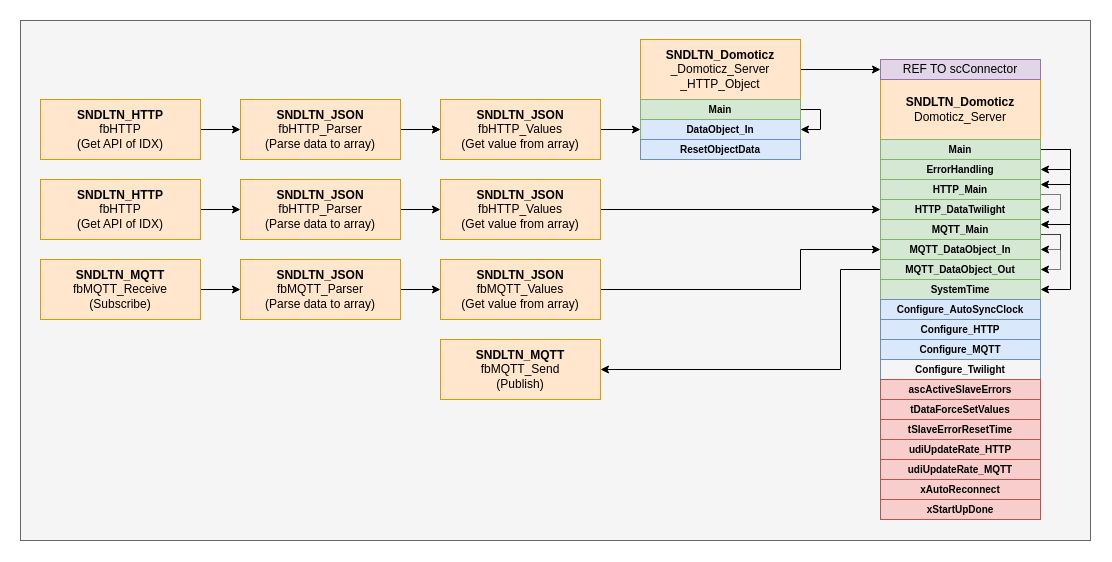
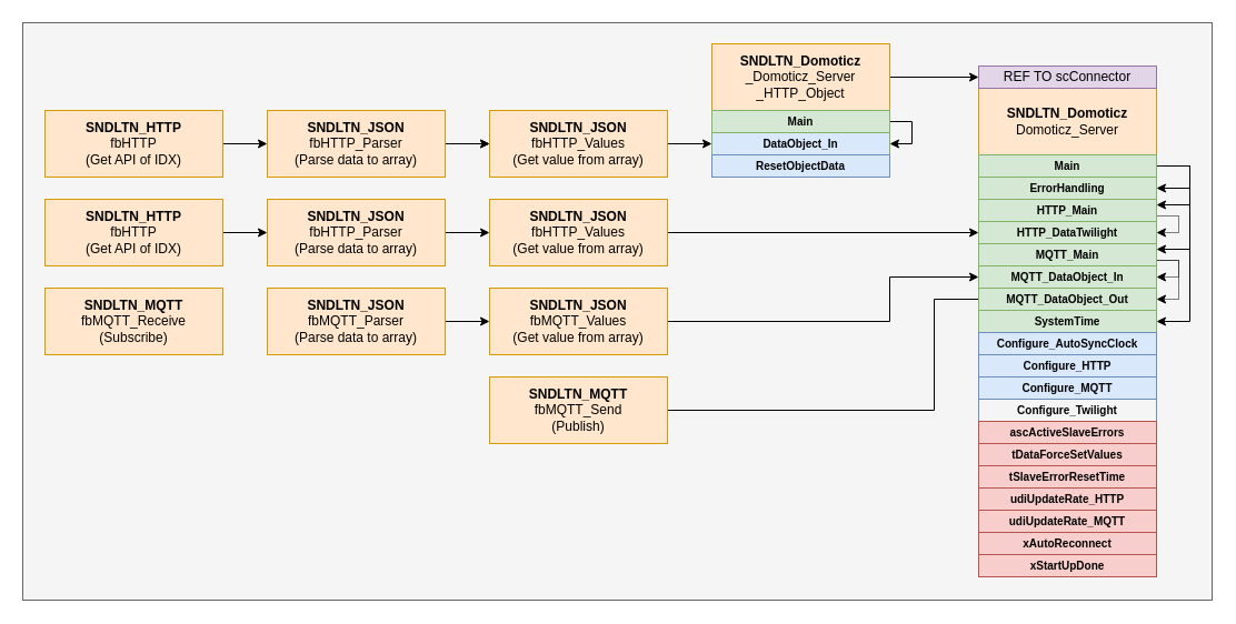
- <mxCell id="4" style="edgeStyle=orthogonalEdgeStyle;rounded=0;orthogonalLoop=1;jettySize=auto;html=1;exitX=1;exitY=0.5;exitDx=0;exitDy=0;entryX=0;entryY=0.5;entryDx=0;entryDy=0;labelBackgroundColor=none;fontSize=10;" edge="1" parent="1" source="5" target="7"><mxGeometry relative="1" as="geometry" /></mxCell>
- <mxCell id="22" style="edgeStyle=orthogonalEdgeStyle;rounded=0;jumpStyle=arc;orthogonalLoop=1;jettySize=auto;html=1;exitX=0;exitY=0.5;exitDx=0;exitDy=0;entryX=1;entryY=0.5;entryDx=0;entryDy=0;labelBackgroundColor=none;startArrow=none;startFill=0;fontSize=10;" edge="1" parent="1" source="23" target="38"><mxGeometry relative="1" as="geometry"><Array as="points"><mxPoint x="840" y="269" /><mxPoint x="840" y="369" /></Array></mxGeometry></mxCell>
+ <mxCell id="22" style="edgeStyle=orthogonalEdgeStyle;rounded=0;jumpStyle=arc;orthogonalLoop=1;jettySize=auto;html=1;exitX=0;exitY=0.5;exitDx=0;exitDy=0;entryX=1;entryY=0.5;entryDx=0;entryDy=0;labelBackgroundColor=none;startArrow=none;startFill=0;fontSize=10;endArrow=none;" edge="1" parent="1" source="23" target="38"><mxGeometry relative="1" as="geometry"><Array as="points"><mxPoint x="840" y="269" /><mxPoint x="840" y="369" /></Array></mxGeometry></mxCell>
